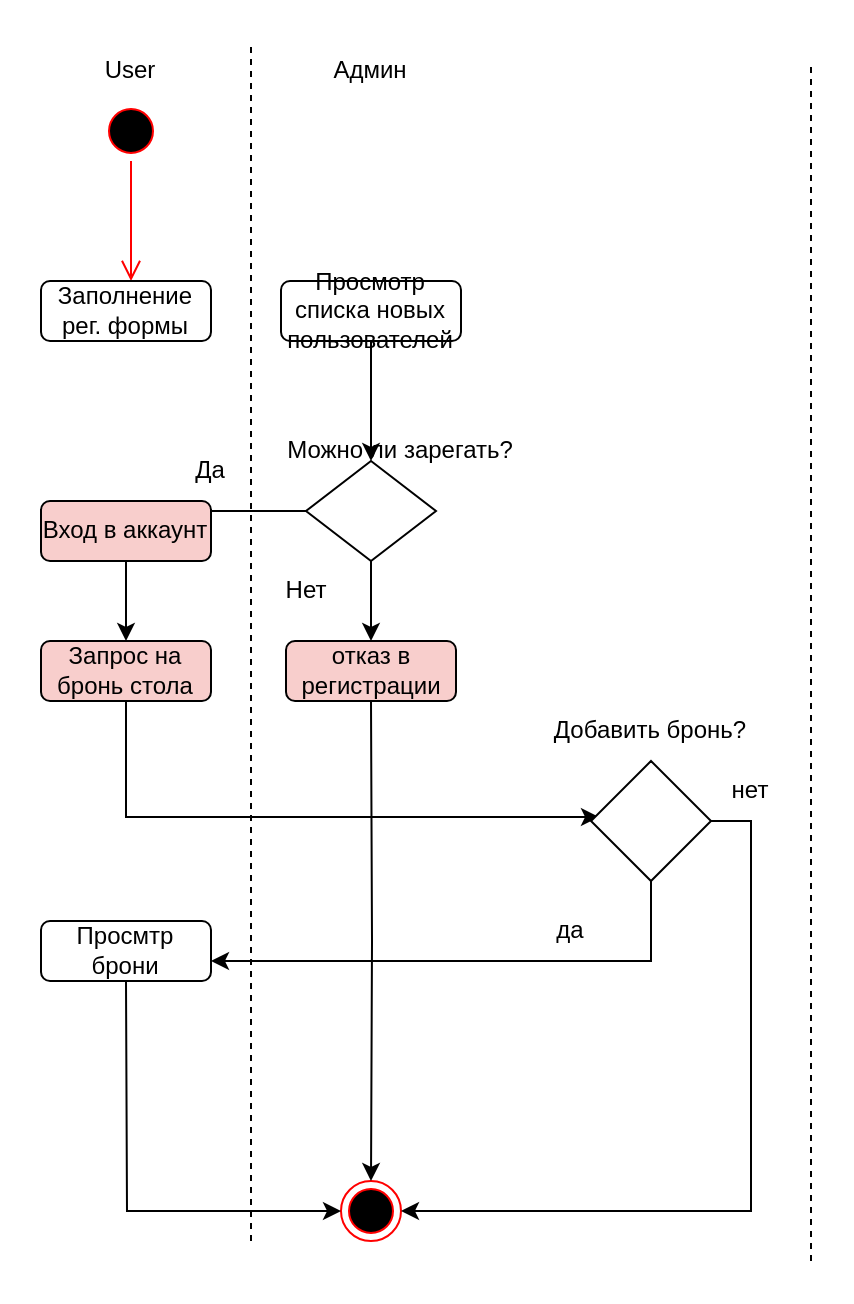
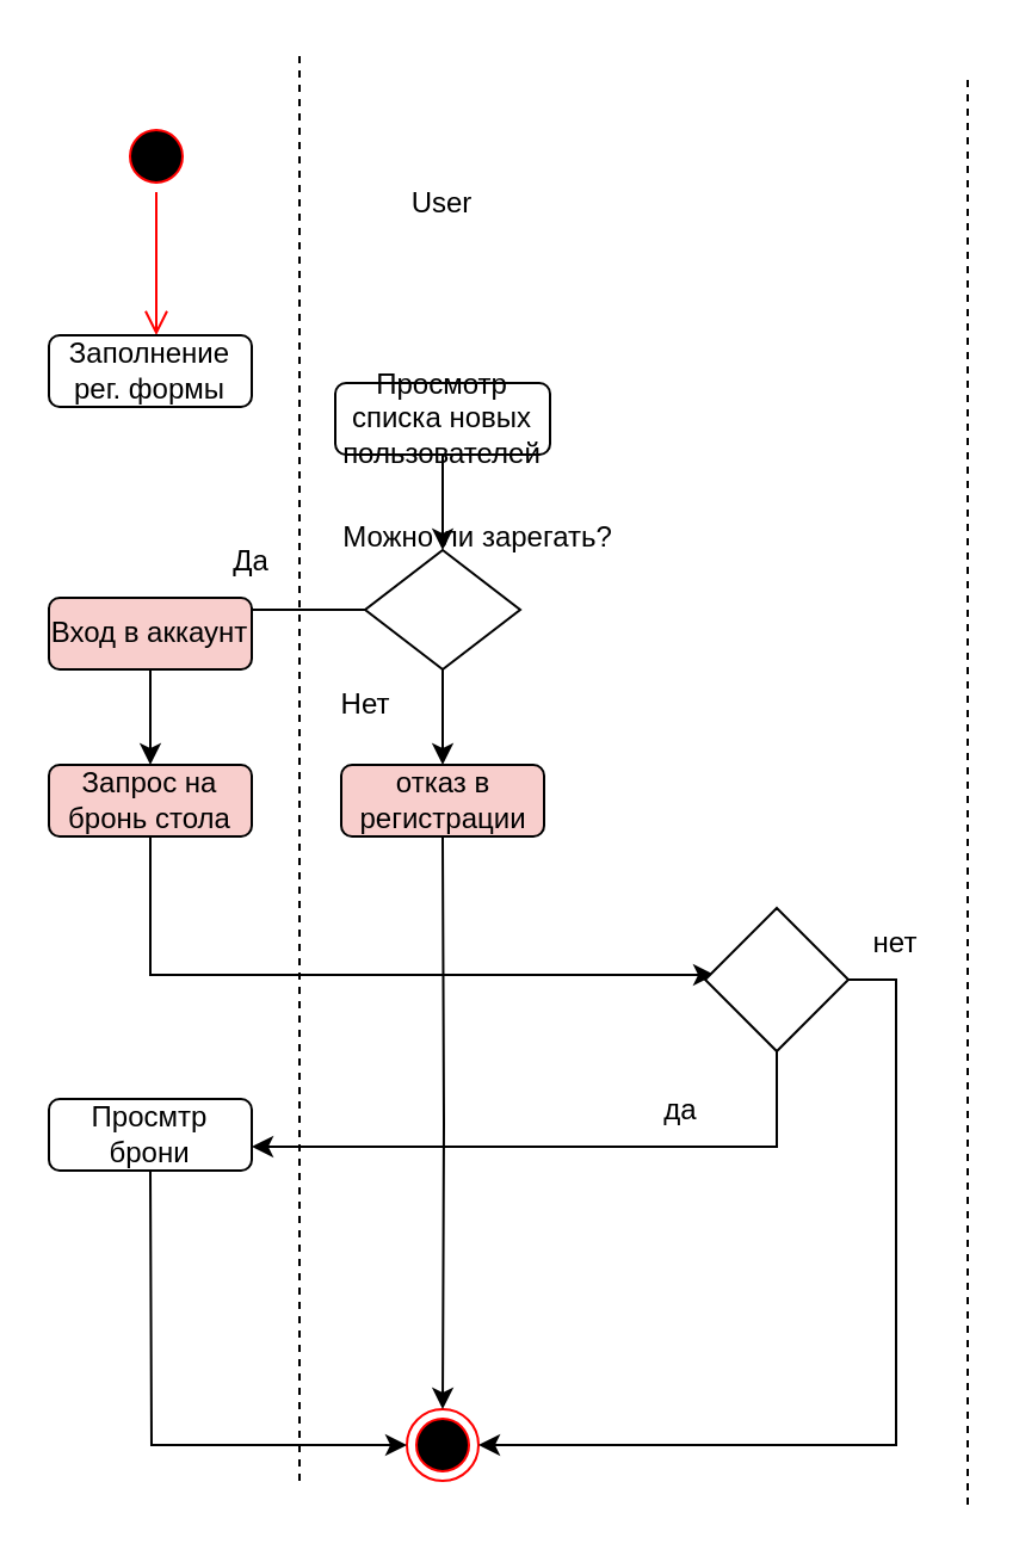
- <mxCell id="2" value="User" style="text;html=1;strokeColor=none;fillColor=none;align=center;verticalAlign=middle;whiteSpace=wrap;rounded=0;" parent="1" vertex="1"><mxGeometry x="35" y="20" width="60" height="30" as="geometry" /></mxCell>
+ <mxCell id="2" value="User" style="text;html=1;strokeColor=none;fillColor=none;align=center;verticalAlign=middle;whiteSpace=wrap;rounded=0;" parent="1" vertex="1"><mxGeometry x="155" y="70" width="60" height="30" as="geometry" /></mxCell>
- <mxCell id="3" value="Админ" style="text;html=1;strokeColor=none;fillColor=none;align=center;verticalAlign=middle;whiteSpace=wrap;rounded=0;" parent="1" vertex="1"><mxGeometry x="155" y="20" width="60" height="30" as="geometry" /></mxCell>
- <mxCell id="10" value="Просмотр списка новых пользователей" style="rounded=1;whiteSpace=wrap;html=1;" parent="1" vertex="1"><mxGeometry x="140" y="140" width="90" height="30" as="geometry" /></mxCell>
+ <mxCell id="10" value="Просмотр списка новых пользователей" style="rounded=1;whiteSpace=wrap;html=1;" parent="1" vertex="1"><mxGeometry x="140" y="160" width="90" height="30" as="geometry" /></mxCell>
- <mxCell id="14" value="Добавить бронь?" style="text;html=1;strokeColor=none;fillColor=none;align=center;verticalAlign=middle;whiteSpace=wrap;rounded=0;" parent="1" vertex="1"><mxGeometry x="260" y="350" width="130" height="30" as="geometry" /></mxCell>
